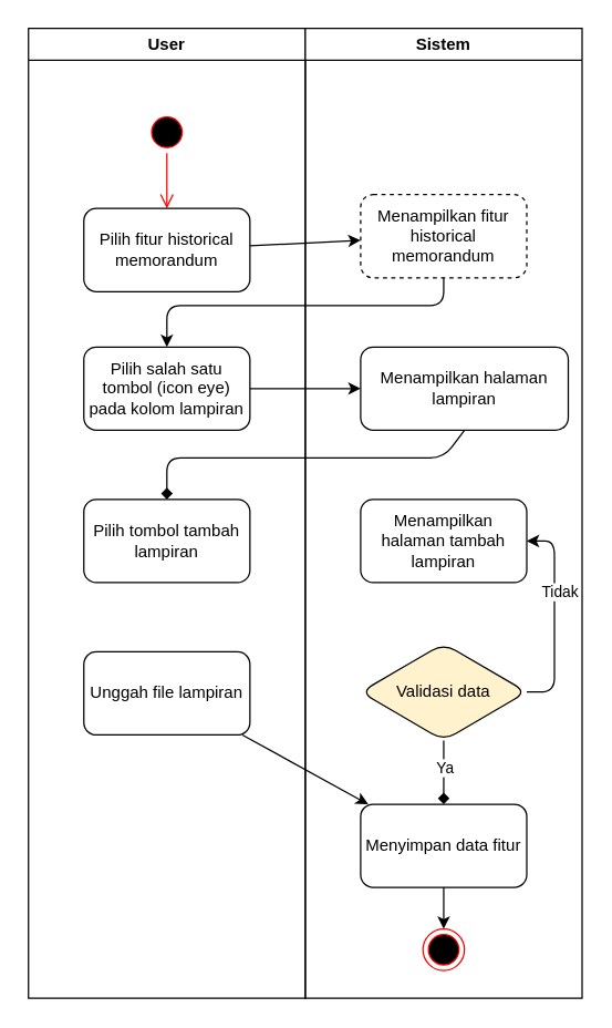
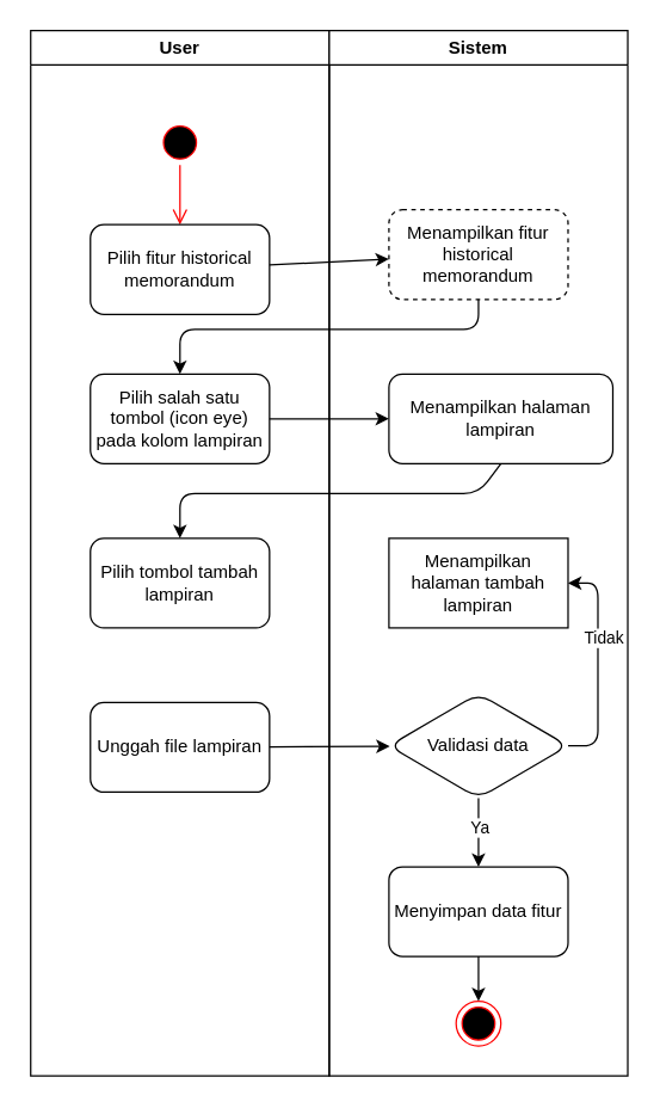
- <mxCell id="24" style="edgeStyle=none;html=1;entryX=0.5;entryY=0;entryDx=0;entryDy=0;exitX=0.5;exitY=1;exitDx=0;exitDy=0;endArrow=diamond;" edge="1" parent="1" source="11" target="7"><mxGeometry relative="1" as="geometry"><Array as="points"><mxPoint x="320" y="330" /><mxPoint x="120" y="330" /></Array></mxGeometry></mxCell>
+ <mxCell id="24" style="edgeStyle=none;html=1;entryX=0.5;entryY=0;entryDx=0;entryDy=0;exitX=0.5;exitY=1;exitDx=0;exitDy=0;" edge="1" parent="1" source="11" target="7"><mxGeometry relative="1" as="geometry"><Array as="points"><mxPoint x="320" y="330" /><mxPoint x="120" y="330" /></Array></mxGeometry></mxCell>
- <mxCell id="12" value="Menampilkan halaman tambah lampiran" style="rounded=1;whiteSpace=wrap;html=1;" vertex="1" parent="9"><mxGeometry x="40" y="340" width="120" height="60" as="geometry" /></mxCell>
+ <mxCell id="12" value="Menampilkan halaman tambah lampiran" style="whiteSpace=wrap;html=1;rounded=0;" vertex="1" parent="9"><mxGeometry x="40" y="340" width="120" height="60" as="geometry" /></mxCell>
- <mxCell id="17" value="Validasi data" style="rhombus;whiteSpace=wrap;html=1;rounded=1;fillColor=#fff2cc;" vertex="1" parent="9"><mxGeometry x="40" y="444" width="120" height="70" as="geometry" /></mxCell>
+ <mxCell id="17" value="Validasi data" style="rhombus;whiteSpace=wrap;html=1;rounded=1;" vertex="1" parent="9"><mxGeometry x="40" y="444" width="120" height="70" as="geometry" /></mxCell>
- <mxCell id="25" value="" style="edgeStyle=none;html=1;" edge="1" parent="1" source="8" target="19"><mxGeometry relative="1" as="geometry" /></mxCell>
+ <mxCell id="25" value="" style="edgeStyle=none;html=1;" edge="1" parent="1" source="8" target="17"><mxGeometry relative="1" as="geometry" /></mxCell>
- <mxCell id="15" value="" style="edgeStyle=none;html=1;endArrow=diamond;" edge="1" parent="9" source="17" target="19"><mxGeometry relative="1" as="geometry" /></mxCell>
+ <mxCell id="15" value="" style="edgeStyle=none;html=1;" edge="1" parent="9" source="17" target="19"><mxGeometry relative="1" as="geometry" /></mxCell>
